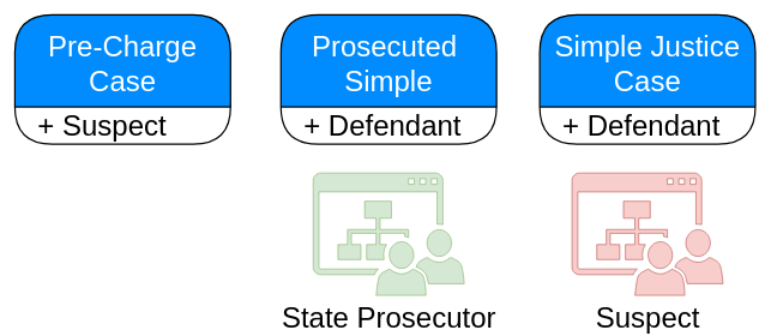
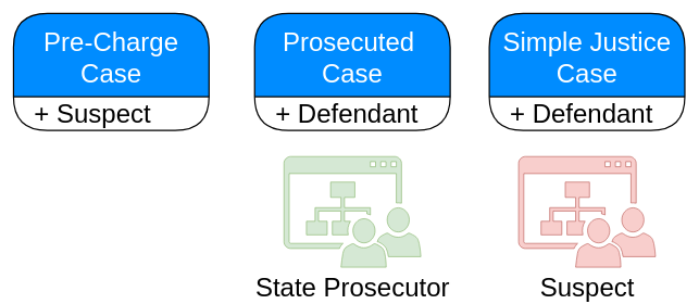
- <mxCell id="4" value="Prosecuted &#10;Simple" style="swimlane;childLayout=stackLayout;horizontal=1;startSize=128;horizontalStack=0;fillColor=#008cff;fontColor=#FFFFFF;rounded=1;fontSize=40;fontStyle=0;strokeWidth=2;resizeParent=0;resizeLast=1;shadow=0;dashed=0;align=center;" parent="1" vertex="1"><mxGeometry x="390" y="20" width="300" height="180" as="geometry"><mxRectangle x="320" y="140" width="70" height="30" as="alternateBounds" /></mxGeometry></mxCell>
+ <mxCell id="4" value="Prosecuted &#10;Case" style="swimlane;childLayout=stackLayout;horizontal=1;startSize=128;horizontalStack=0;fillColor=#008cff;fontColor=#FFFFFF;rounded=1;fontSize=40;fontStyle=0;strokeWidth=2;resizeParent=0;resizeLast=1;shadow=0;dashed=0;align=center;" parent="1" vertex="1"><mxGeometry x="390" y="20" width="300" height="180" as="geometry"><mxRectangle x="320" y="140" width="70" height="30" as="alternateBounds" /></mxGeometry></mxCell>
